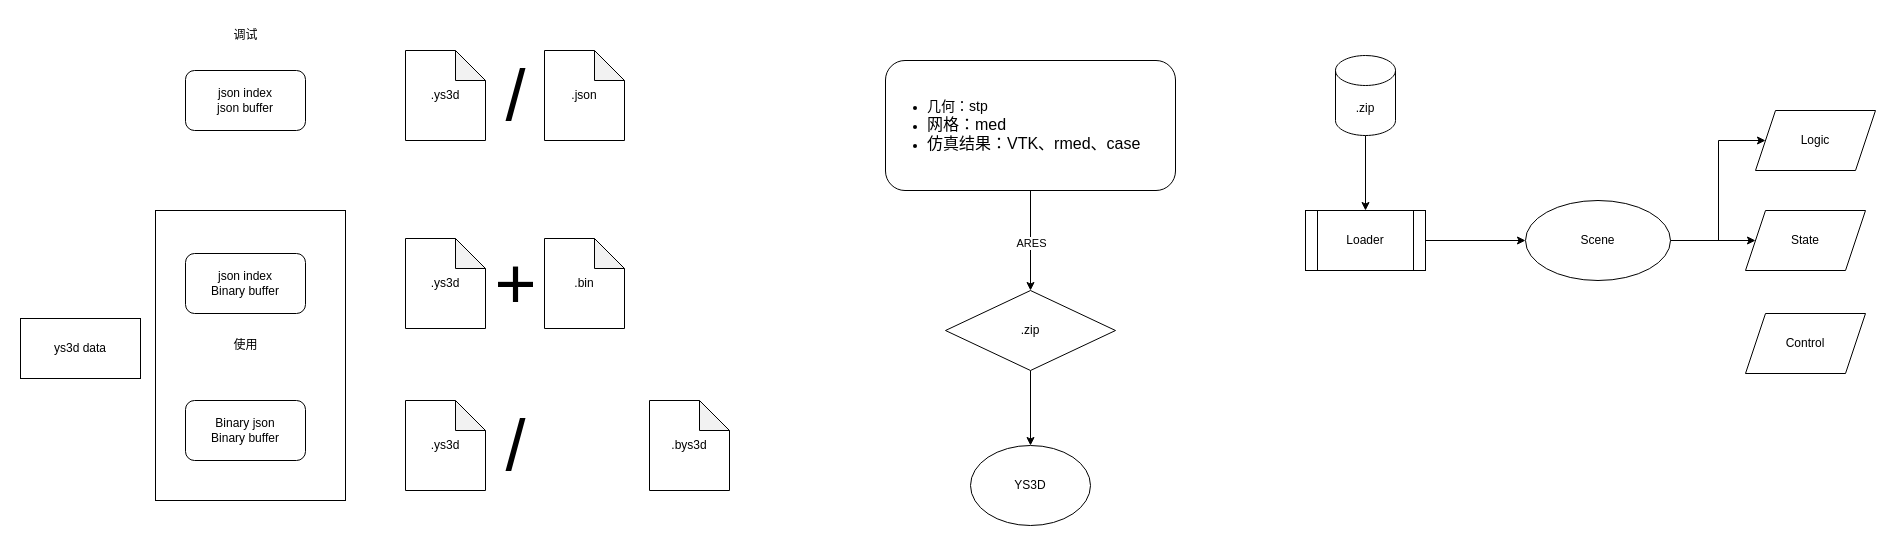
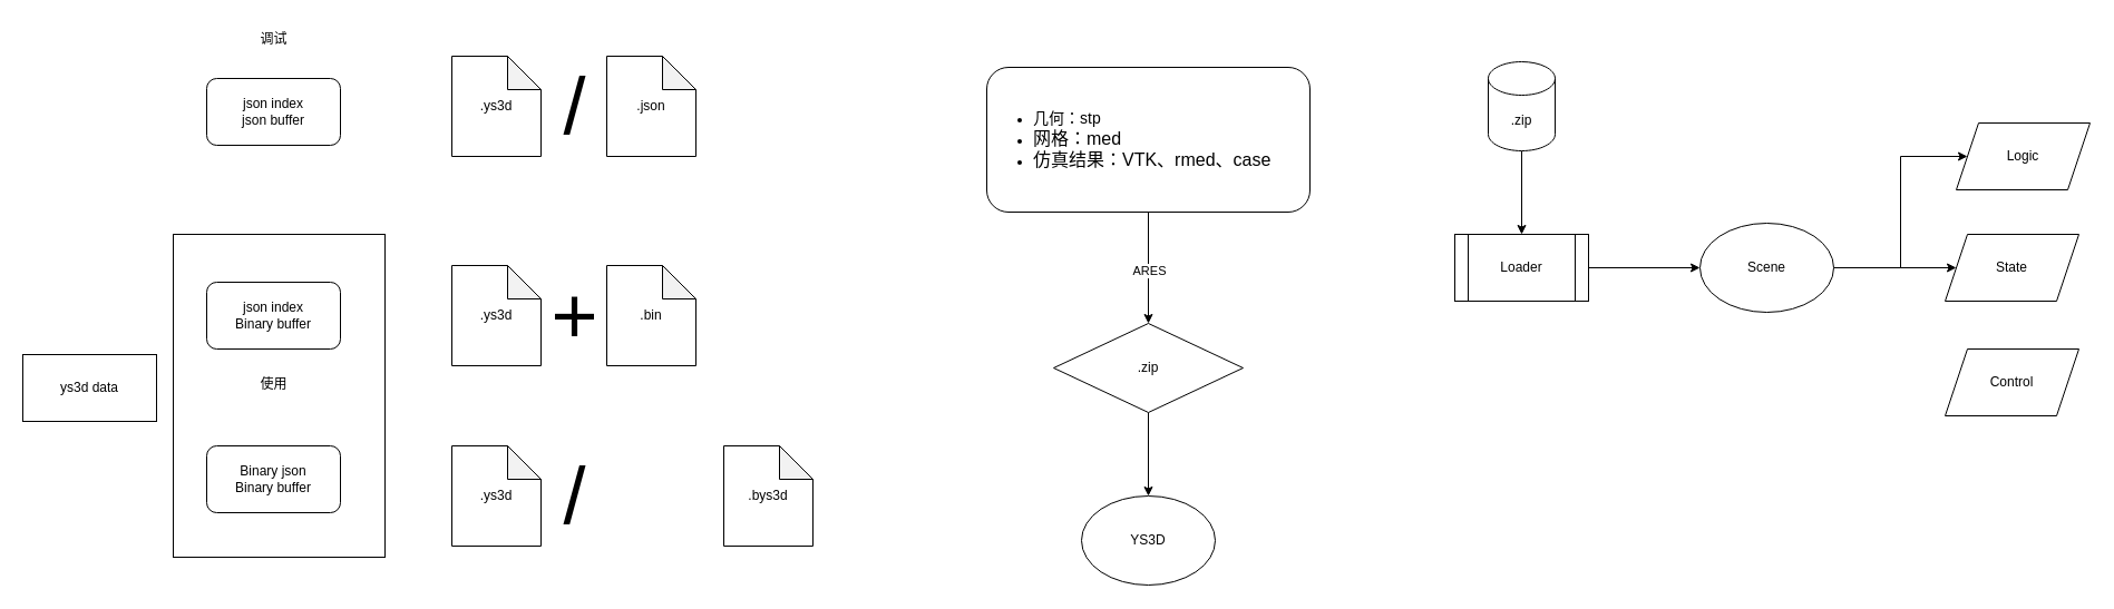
- <mxCell id="28" value="Scene" style="ellipse;whiteSpace=wrap;html=1;" vertex="1" parent="1"><mxGeometry x="1525" y="200" width="145" height="80" as="geometry" /></mxCell>
+ <mxCell id="28" value="Scene" style="ellipse;whiteSpace=wrap;html=1;" vertex="1" parent="1"><mxGeometry x="1525" y="200" width="120" height="80" as="geometry" /></mxCell>
